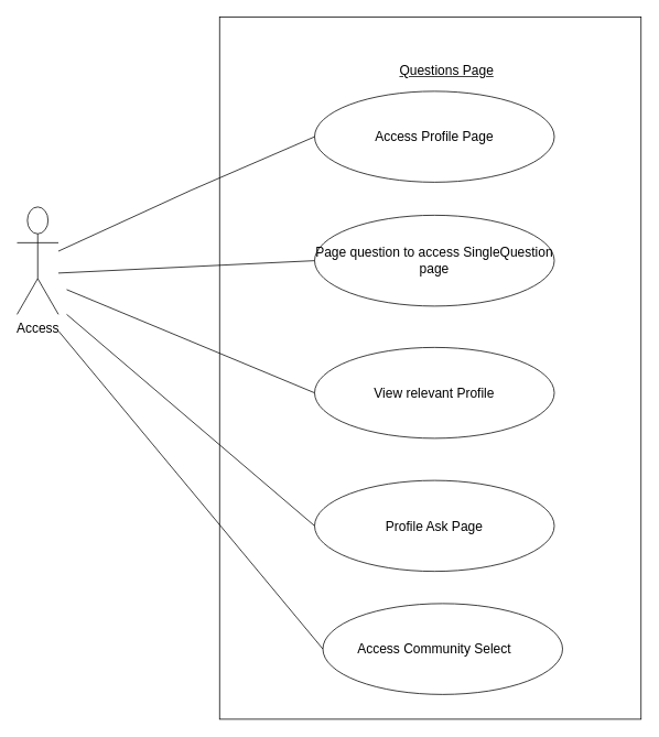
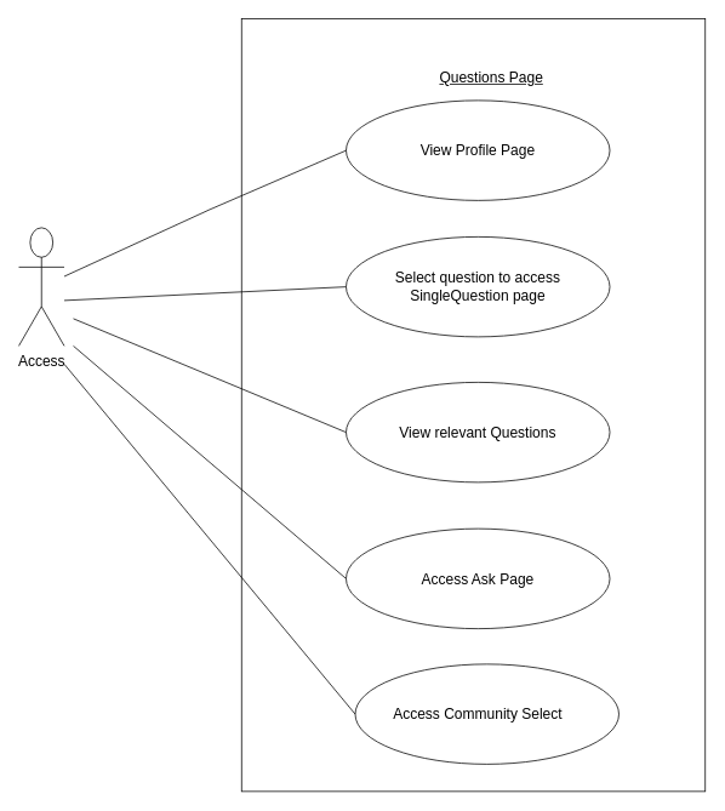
- <mxCell id="8" value="&lt;font style=&quot;font-size: 16px;&quot;&gt;Access Profile Page&lt;br&gt;&lt;/font&gt;" style="text;html=1;strokeColor=none;fillColor=none;align=center;verticalAlign=middle;whiteSpace=wrap;rounded=0;" parent="6" vertex="1"><mxGeometry x="360" y="40" width="290" height="30" as="geometry" /></mxCell>
+ <mxCell id="8" value="&lt;font style=&quot;font-size: 16px;&quot;&gt;View Profile Page&lt;br&gt;&lt;/font&gt;" style="text;html=1;strokeColor=none;fillColor=none;align=center;verticalAlign=middle;whiteSpace=wrap;rounded=0;" parent="6" vertex="1"><mxGeometry x="360" y="40" width="290" height="30" as="geometry" /></mxCell>
- <mxCell id="10" value="&lt;font style=&quot;font-size: 16px;&quot;&gt;Page question to access SingleQuestion page&lt;br&gt;&lt;/font&gt;" style="text;html=1;strokeColor=none;fillColor=none;align=center;verticalAlign=middle;whiteSpace=wrap;rounded=0;" parent="6" vertex="1"><mxGeometry x="360" y="190" width="290" height="30" as="geometry" /></mxCell>
+ <mxCell id="10" value="&lt;font style=&quot;font-size: 16px;&quot;&gt;Select question to access SingleQuestion page&lt;br&gt;&lt;/font&gt;" style="text;html=1;strokeColor=none;fillColor=none;align=center;verticalAlign=middle;whiteSpace=wrap;rounded=0;" parent="6" vertex="1"><mxGeometry x="360" y="190" width="290" height="30" as="geometry" /></mxCell>
- <mxCell id="12" value="&lt;font style=&quot;font-size: 16px;&quot;&gt;View relevant Profile&lt;br&gt;&lt;/font&gt;" style="text;html=1;strokeColor=none;fillColor=none;align=center;verticalAlign=middle;whiteSpace=wrap;rounded=0;" parent="6" vertex="1"><mxGeometry x="360" y="350" width="290" height="30" as="geometry" /></mxCell>
+ <mxCell id="12" value="&lt;font style=&quot;font-size: 16px;&quot;&gt;View relevant Questions&lt;br&gt;&lt;/font&gt;" style="text;html=1;strokeColor=none;fillColor=none;align=center;verticalAlign=middle;whiteSpace=wrap;rounded=0;" parent="6" vertex="1"><mxGeometry x="360" y="350" width="290" height="30" as="geometry" /></mxCell>
- <mxCell id="18" value="&lt;font style=&quot;font-size: 16px;&quot;&gt;Profile Ask Page&lt;br&gt;&lt;/font&gt;" style="text;html=1;strokeColor=none;fillColor=none;align=center;verticalAlign=middle;whiteSpace=wrap;rounded=0;" parent="2" vertex="1"><mxGeometry x="360" y="601" width="290" height="30" as="geometry" /></mxCell>
+ <mxCell id="18" value="&lt;font style=&quot;font-size: 16px;&quot;&gt;Access Ask Page&lt;br&gt;&lt;/font&gt;" style="text;html=1;strokeColor=none;fillColor=none;align=center;verticalAlign=middle;whiteSpace=wrap;rounded=0;" parent="2" vertex="1"><mxGeometry x="360" y="601" width="290" height="30" as="geometry" /></mxCell>
